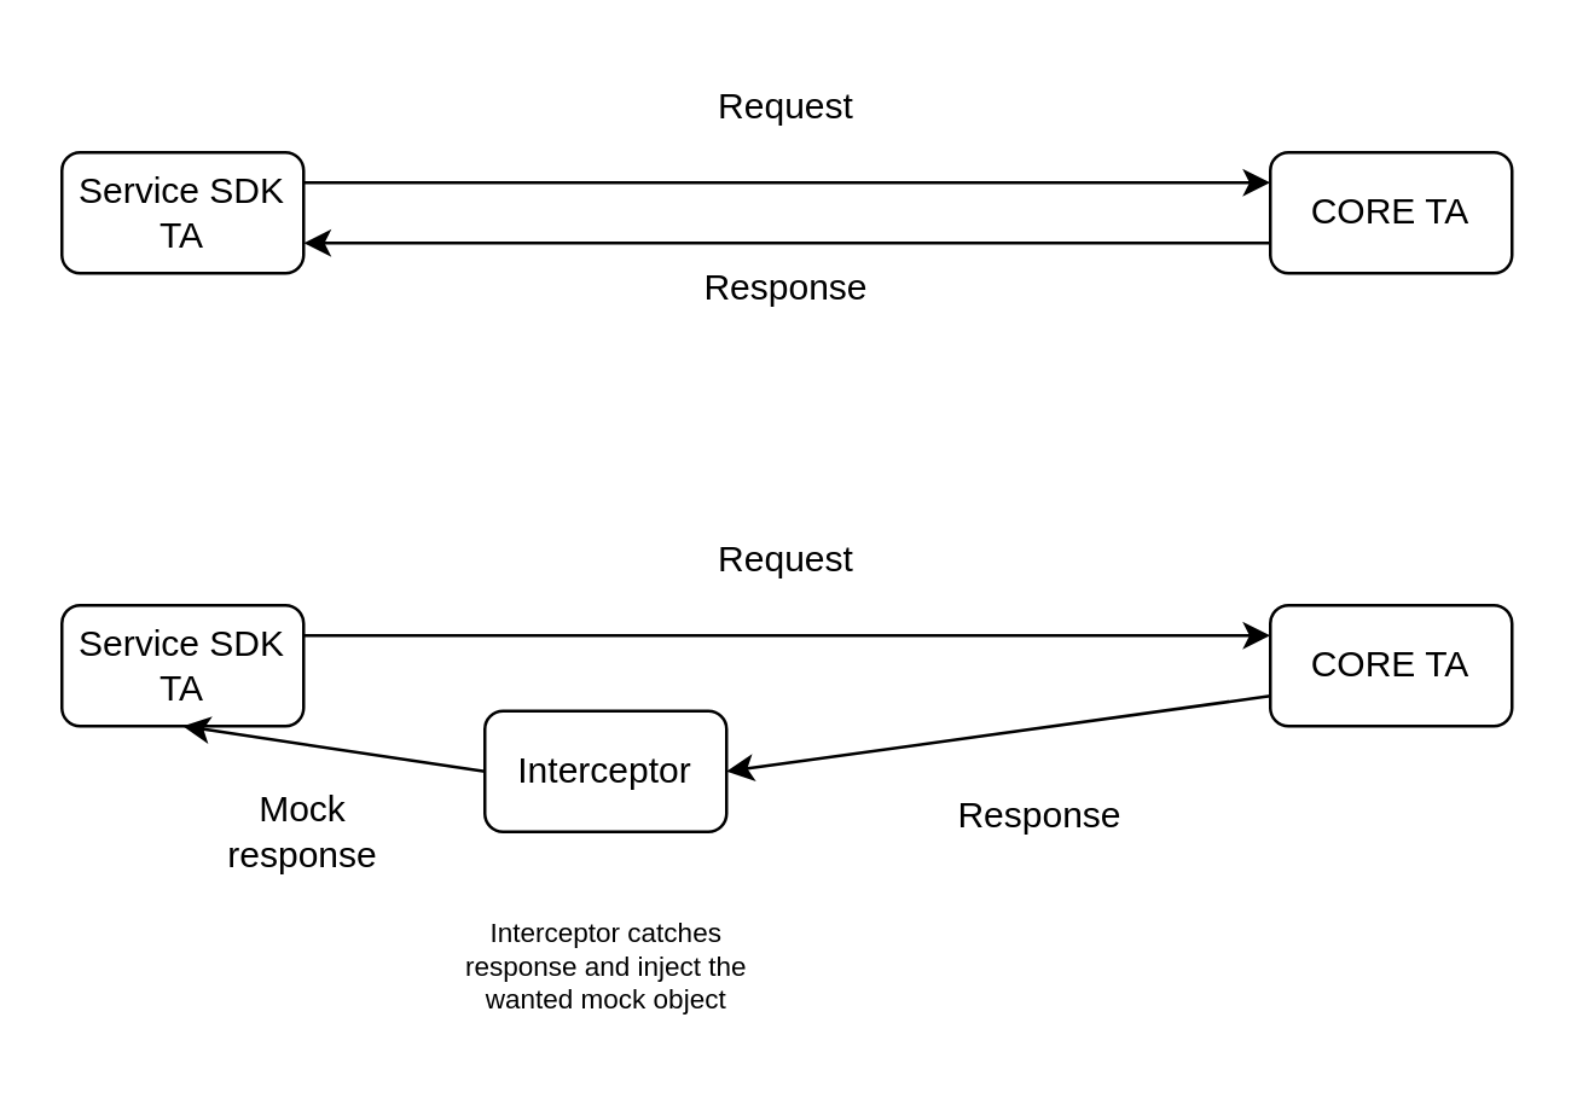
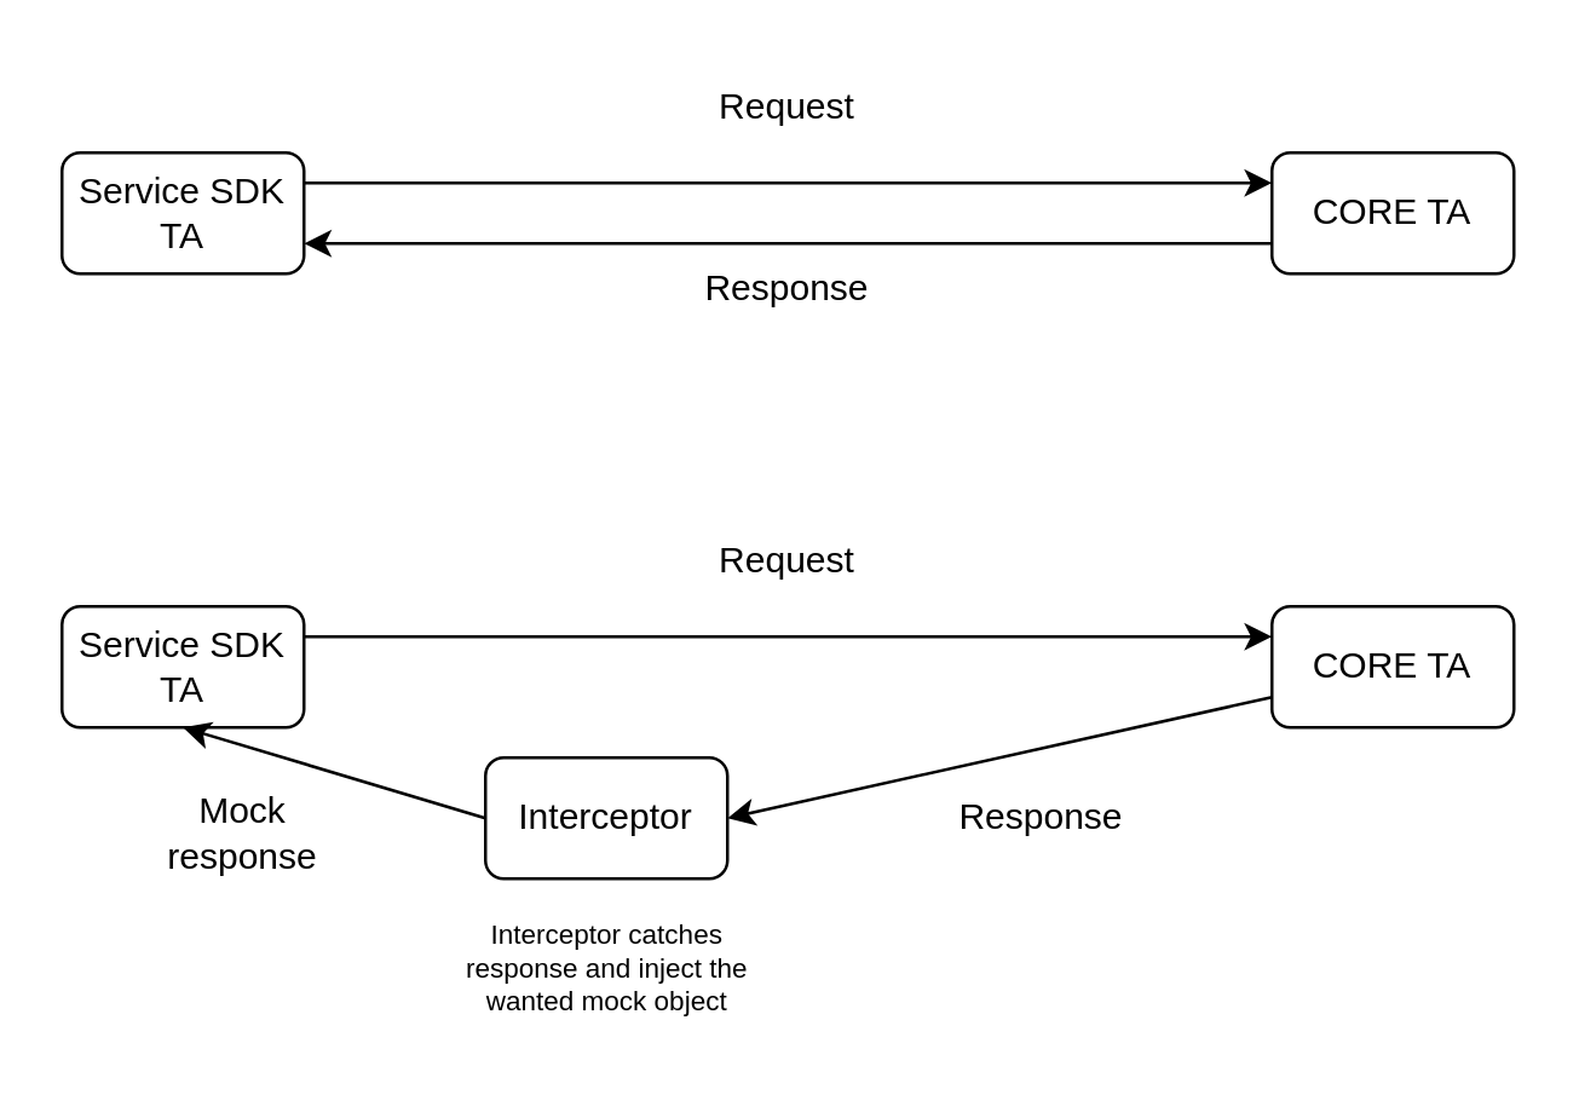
- <mxCell id="14" value="Interceptor" style="rounded=1;whiteSpace=wrap;html=1;" vertex="1" parent="1"><mxGeometry x="160" y="235" width="80" height="40" as="geometry" /></mxCell>
+ <mxCell id="14" value="Interceptor" style="rounded=1;whiteSpace=wrap;html=1;" vertex="1" parent="1"><mxGeometry x="160" y="250" width="80" height="40" as="geometry" /></mxCell>
- <mxCell id="17" value="Mock response" style="text;html=1;strokeColor=none;fillColor=none;align=center;verticalAlign=middle;whiteSpace=wrap;rounded=0;" vertex="1" parent="1"><mxGeometry x="70" y="260" width="60" height="30" as="geometry" /></mxCell>
+ <mxCell id="17" value="Mock response" style="text;html=1;strokeColor=none;fillColor=none;align=center;verticalAlign=middle;whiteSpace=wrap;rounded=0;" vertex="1" parent="1"><mxGeometry x="50" y="260" width="60" height="30" as="geometry" /></mxCell>
